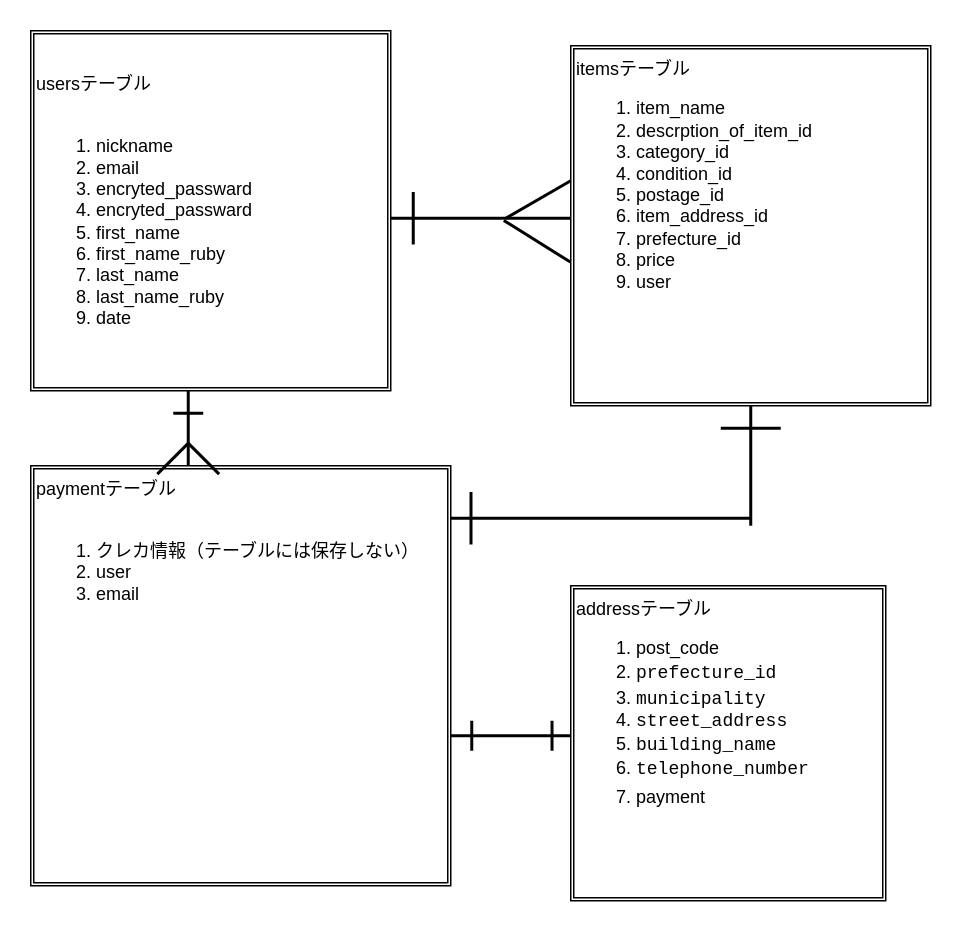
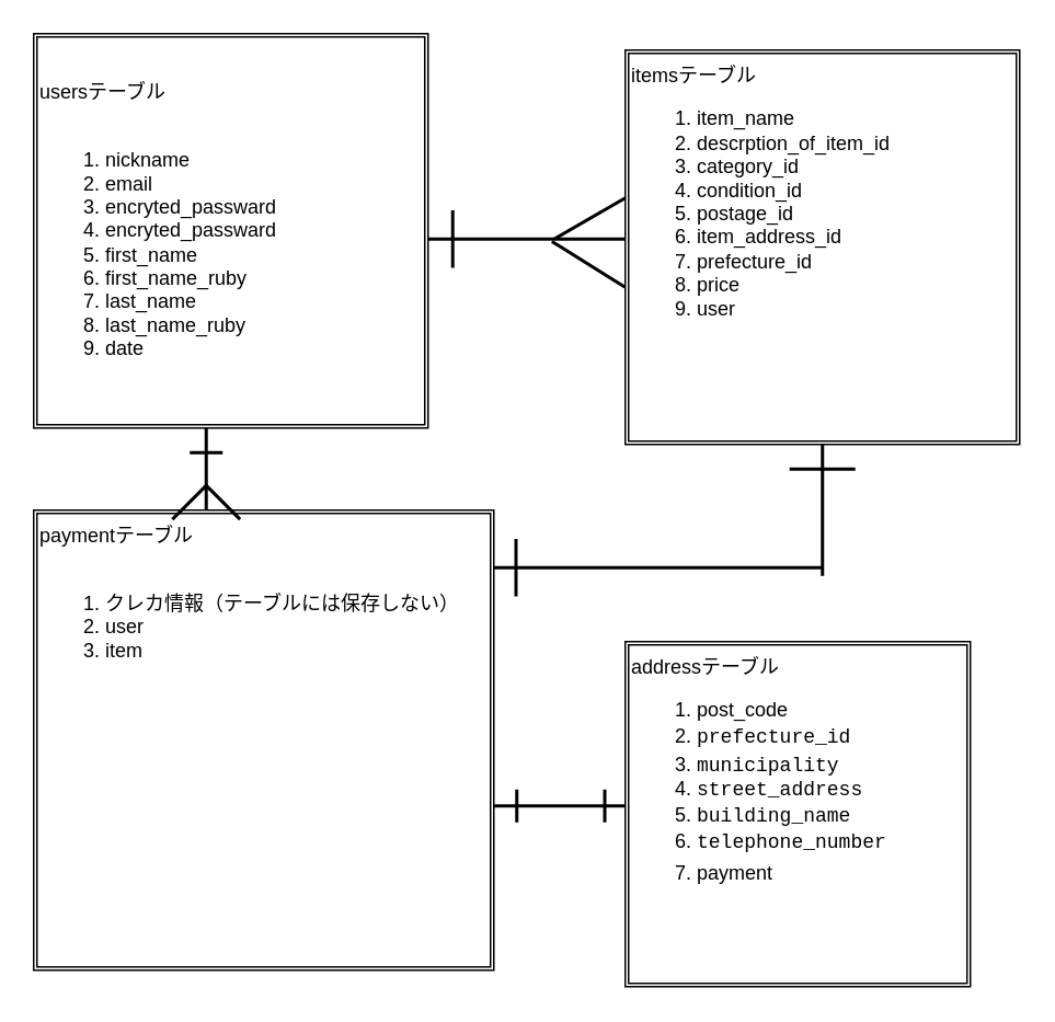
- <mxCell id="4" value="paymentテーブル&lt;br&gt;&lt;br&gt;&lt;ol&gt;&lt;li&gt;クレカ情報（テーブルには保存しない）&lt;/li&gt;&lt;li&gt;user&lt;/li&gt;&lt;li&gt;email&lt;/li&gt;&lt;/ol&gt;" style="shape=ext;double=1;whiteSpace=wrap;html=1;aspect=fixed;labelBackgroundColor=default;fontColor=#000000;verticalAlign=top;align=left;" parent="1" vertex="1"><mxGeometry x="20" y="310" width="280" height="280" as="geometry" /></mxCell>
+ <mxCell id="4" value="paymentテーブル&lt;br&gt;&lt;br&gt;&lt;ol&gt;&lt;li&gt;クレカ情報（テーブルには保存しない）&lt;/li&gt;&lt;li&gt;user&lt;/li&gt;&lt;li&gt;item&lt;/li&gt;&lt;/ol&gt;" style="shape=ext;double=1;whiteSpace=wrap;html=1;aspect=fixed;labelBackgroundColor=default;fontColor=#000000;verticalAlign=top;align=left;" parent="1" vertex="1"><mxGeometry x="20" y="310" width="280" height="280" as="geometry" /></mxCell>
